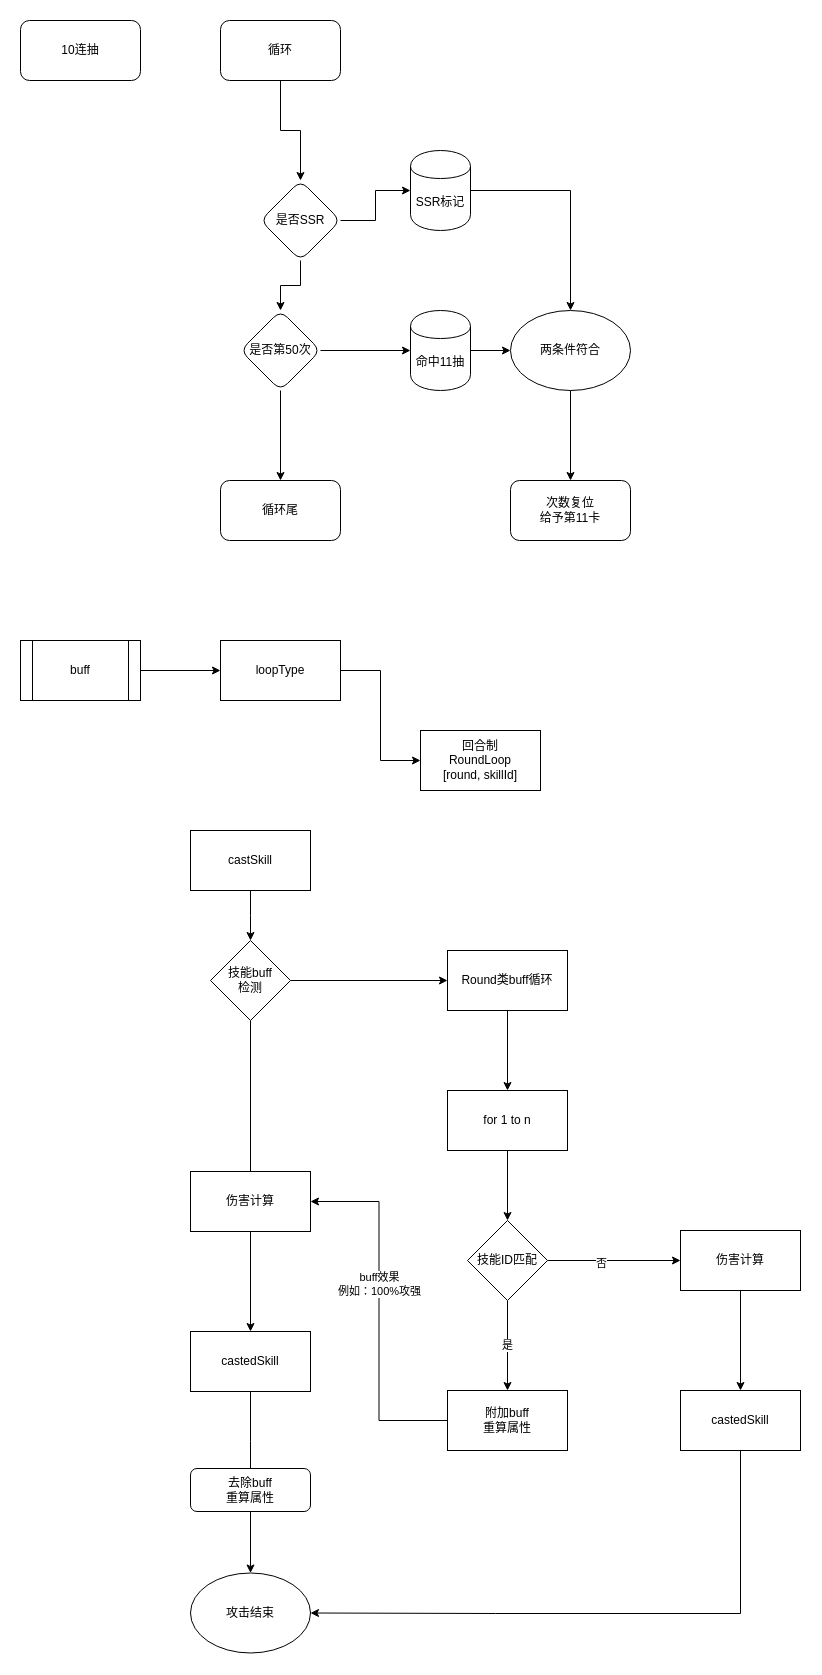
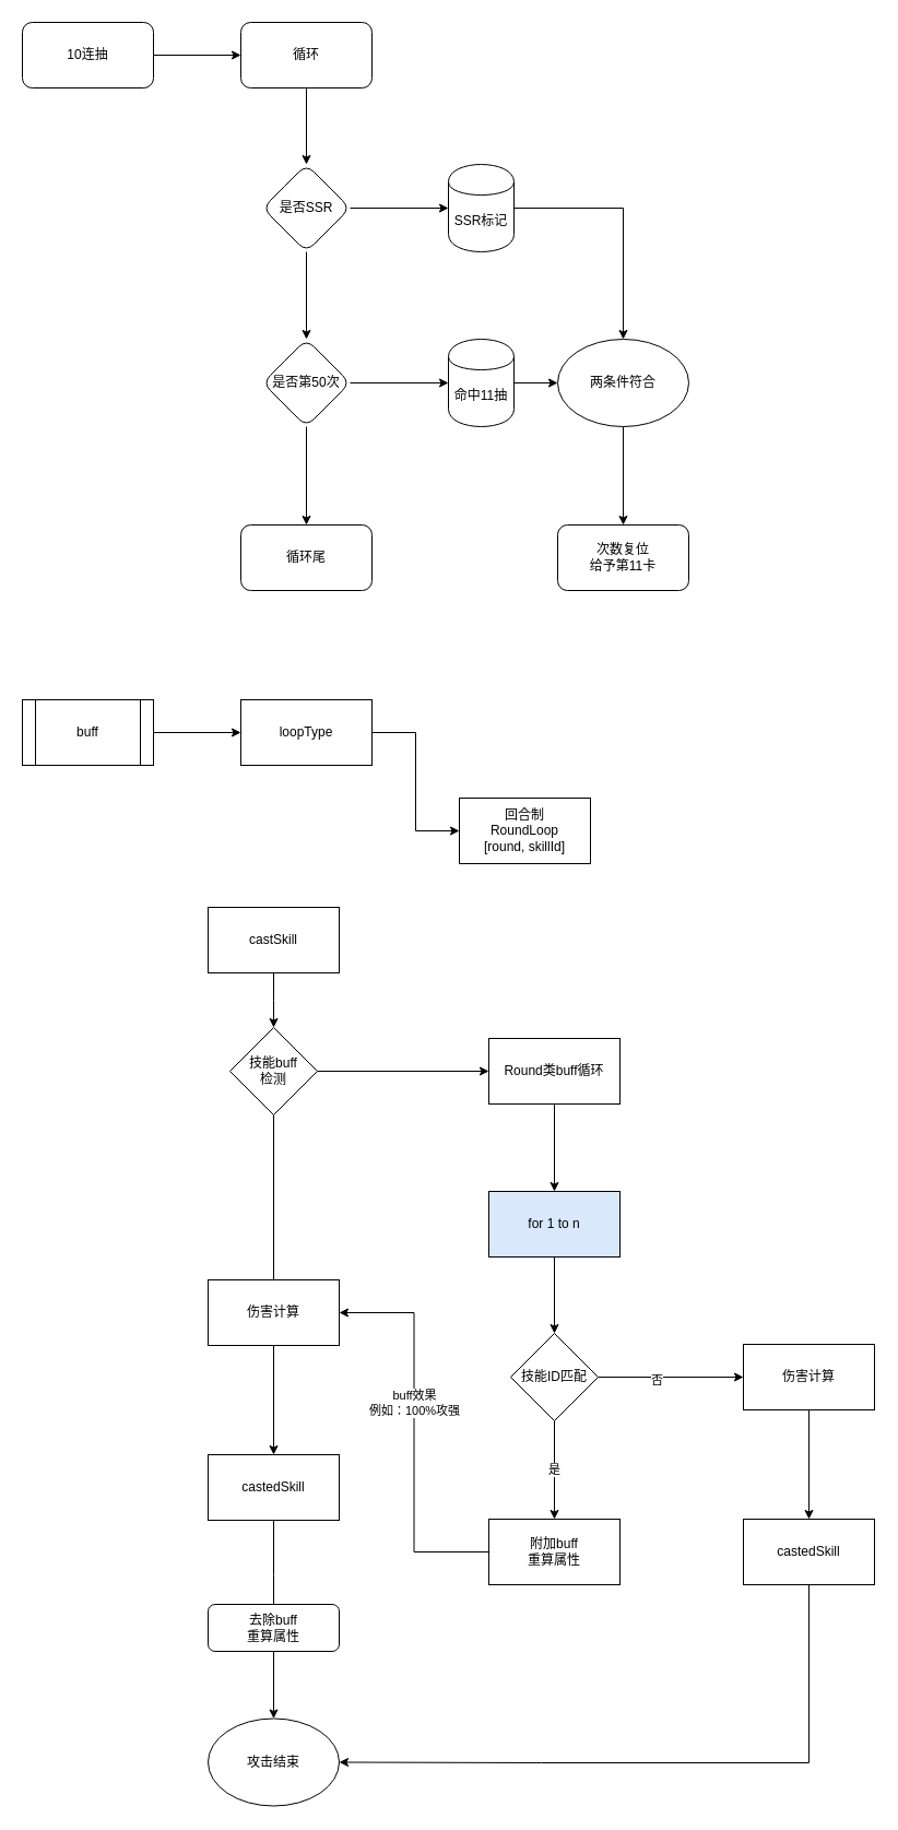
+ <mxCell id="2" value="" style="edgeStyle=orthogonalEdgeStyle;rounded=0;orthogonalLoop=1;jettySize=auto;html=1;" parent="1" source="3" target="5" edge="1"><mxGeometry relative="1" as="geometry" /></mxCell>
- <mxCell id="8" value="是否SSR" style="rhombus;whiteSpace=wrap;html=1;rounded=1;" vertex="1" parent="1"><mxGeometry x="260" y="180" width="80" height="80" as="geometry" /></mxCell>
+ <mxCell id="8" value="是否SSR" style="rhombus;whiteSpace=wrap;html=1;rounded=1;" vertex="1" parent="1"><mxGeometry x="240" y="150" width="80" height="80" as="geometry" /></mxCell>
- <mxCell id="35" value="for 1 to n" style="whiteSpace=wrap;html=1;" vertex="1" parent="1"><mxGeometry x="447" y="1090" width="120" height="60" as="geometry" /></mxCell>
+ <mxCell id="35" value="for 1 to n" style="whiteSpace=wrap;html=1;fillColor=#dae8fc;" vertex="1" parent="1"><mxGeometry x="447" y="1090" width="120" height="60" as="geometry" /></mxCell>
